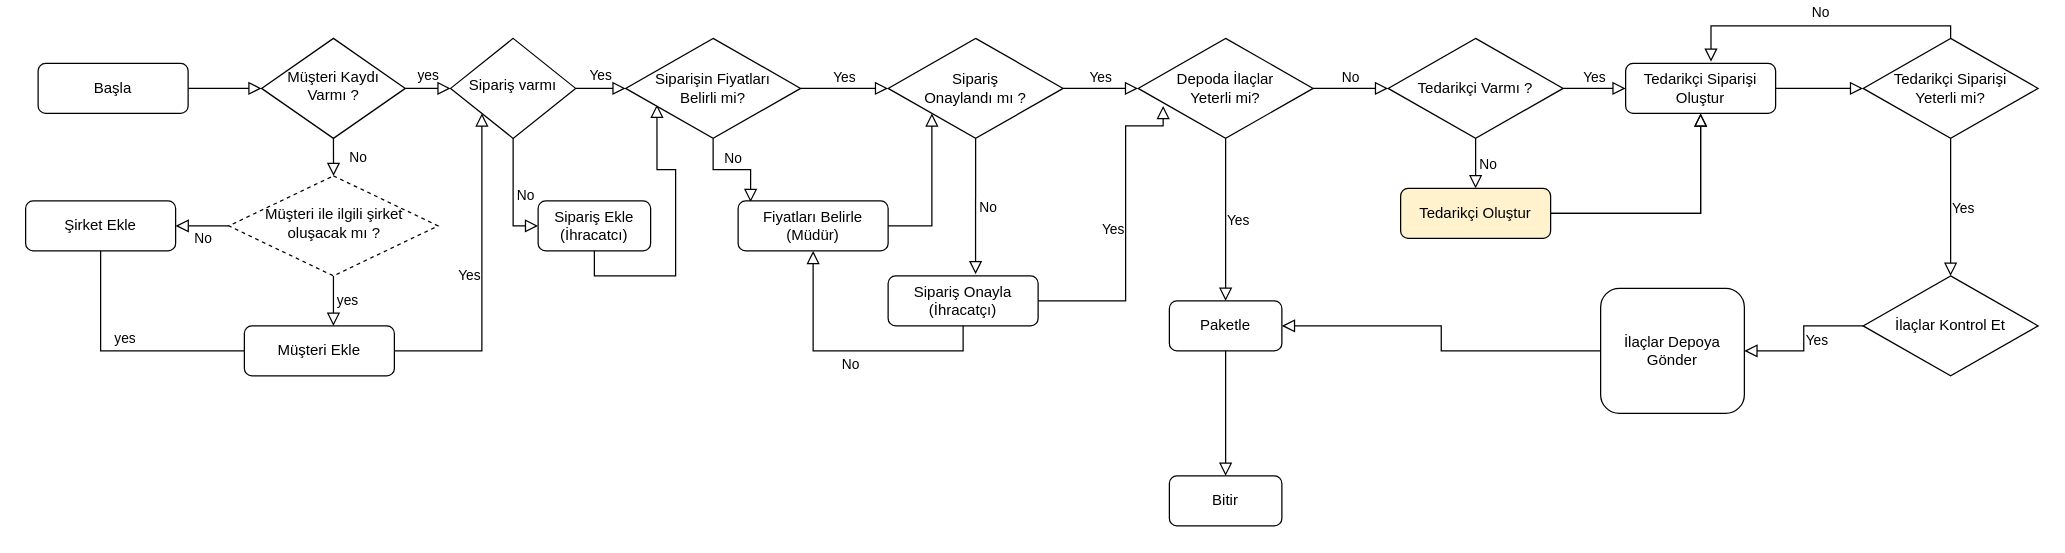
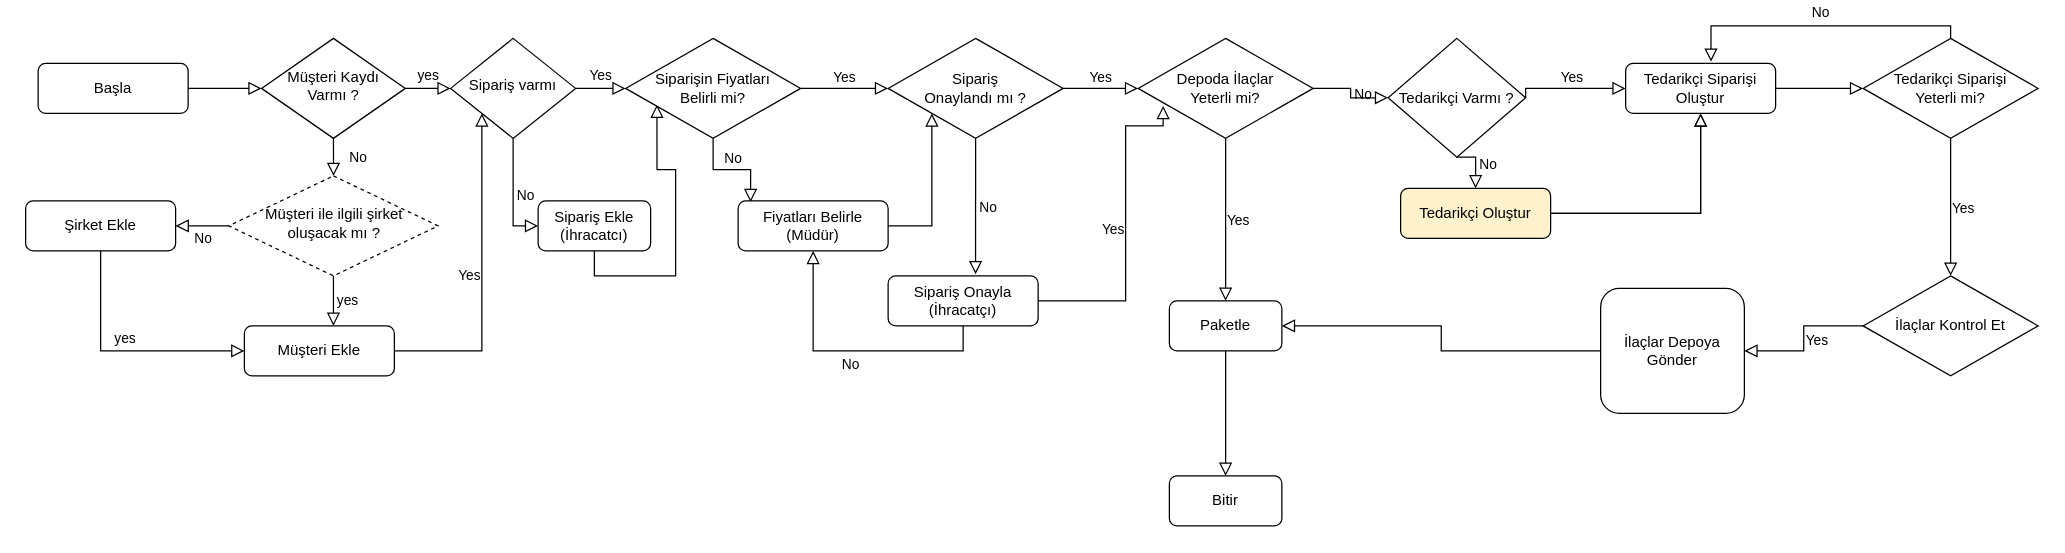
- <mxCell id="31" value="Tedarikçi Varmı ?" style="rhombus;whiteSpace=wrap;html=1;" parent="1" vertex="1"><mxGeometry x="1110" y="30" width="140" height="80" as="geometry" /></mxCell>
+ <mxCell id="31" value="Tedarikçi Varmı ?" style="rhombus;whiteSpace=wrap;html=1;" parent="1" vertex="1"><mxGeometry x="1110" y="30" width="110" height="95" as="geometry" /></mxCell>
- <mxCell id="16" value="&amp;nbsp;yes" style="edgeStyle=orthogonalEdgeStyle;rounded=0;html=1;jettySize=auto;orthogonalLoop=1;fontSize=11;endArrow=none;endFill=0;endSize=8;strokeWidth=1;shadow=0;labelBackgroundColor=none;exitX=0.5;exitY=1;exitDx=0;exitDy=0;entryX=0;entryY=0.5;entryDx=0;entryDy=0;" parent="1" source="14" target="6" edge="1"><mxGeometry y="10" relative="1" as="geometry"><mxPoint as="offset" /><mxPoint x="240" y="220" as="sourcePoint" /><mxPoint x="90" y="320" as="targetPoint" /></mxGeometry></mxCell>
+ <mxCell id="16" value="&amp;nbsp;yes" style="edgeStyle=orthogonalEdgeStyle;rounded=0;html=1;jettySize=auto;orthogonalLoop=1;fontSize=11;endArrow=block;endFill=0;endSize=8;strokeWidth=1;shadow=0;labelBackgroundColor=none;exitX=0.5;exitY=1;exitDx=0;exitDy=0;entryX=0;entryY=0.5;entryDx=0;entryDy=0;" parent="1" source="14" target="6" edge="1"><mxGeometry y="10" relative="1" as="geometry"><mxPoint as="offset" /><mxPoint x="240" y="220" as="sourcePoint" /><mxPoint x="90" y="320" as="targetPoint" /></mxGeometry></mxCell>
